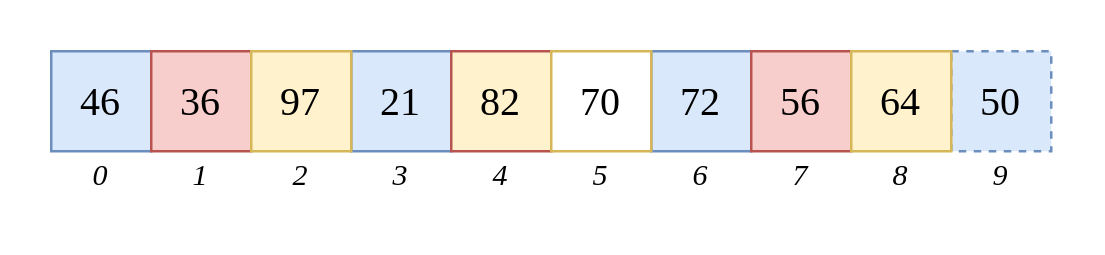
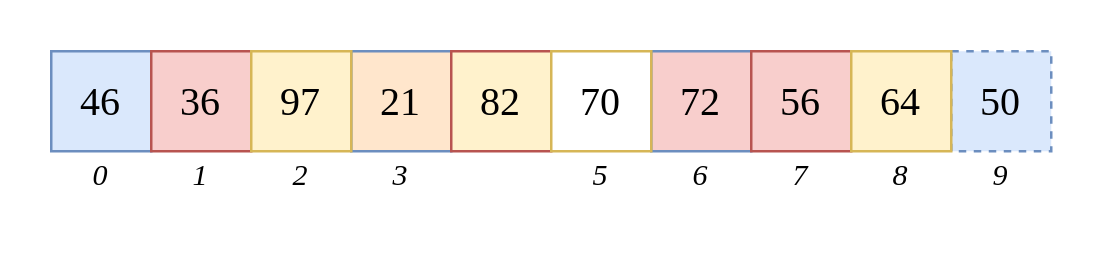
- <mxCell id="3" value="&lt;font style=&quot;font-size: 16px&quot; face=&quot;cm&quot;&gt;21&lt;/font&gt;" style="whiteSpace=wrap;html=1;aspect=fixed;fillColor=#dae8fc;strokeColor=#6c8ebf;" parent="1" vertex="1"><mxGeometry x="140" y="20" width="40" height="40" as="geometry" /></mxCell>
+ <mxCell id="3" value="&lt;font style=&quot;font-size: 16px&quot; face=&quot;cm&quot;&gt;21&lt;/font&gt;" style="whiteSpace=wrap;html=1;aspect=fixed;fillColor=#ffe6cc;strokeColor=#6c8ebf;" parent="1" vertex="1"><mxGeometry x="140" y="20" width="40" height="40" as="geometry" /></mxCell>
- <mxCell id="4" value="&lt;font face=&quot;cm&quot; style=&quot;font-size: 16px&quot;&gt;72&lt;/font&gt;" style="whiteSpace=wrap;html=1;aspect=fixed;fillColor=#dae8fc;strokeColor=#6c8ebf;" parent="1" vertex="1"><mxGeometry x="260" y="20" width="40" height="40" as="geometry" /></mxCell>
+ <mxCell id="4" value="&lt;font face=&quot;cm&quot; style=&quot;font-size: 16px&quot;&gt;72&lt;/font&gt;" style="whiteSpace=wrap;html=1;aspect=fixed;fillColor=#f8cecc;strokeColor=#6c8ebf;" parent="1" vertex="1"><mxGeometry x="260" y="20" width="40" height="40" as="geometry" /></mxCell>
- <mxCell id="16" value="&lt;font face=&quot;cm&quot;&gt;&lt;i&gt;4&lt;br&gt;&lt;/i&gt;&lt;/font&gt;" style="text;html=1;strokeColor=none;fillColor=none;align=center;verticalAlign=middle;whiteSpace=wrap;rounded=0;" parent="1" vertex="1"><mxGeometry x="180" y="60" width="40" height="20" as="geometry" /></mxCell>
